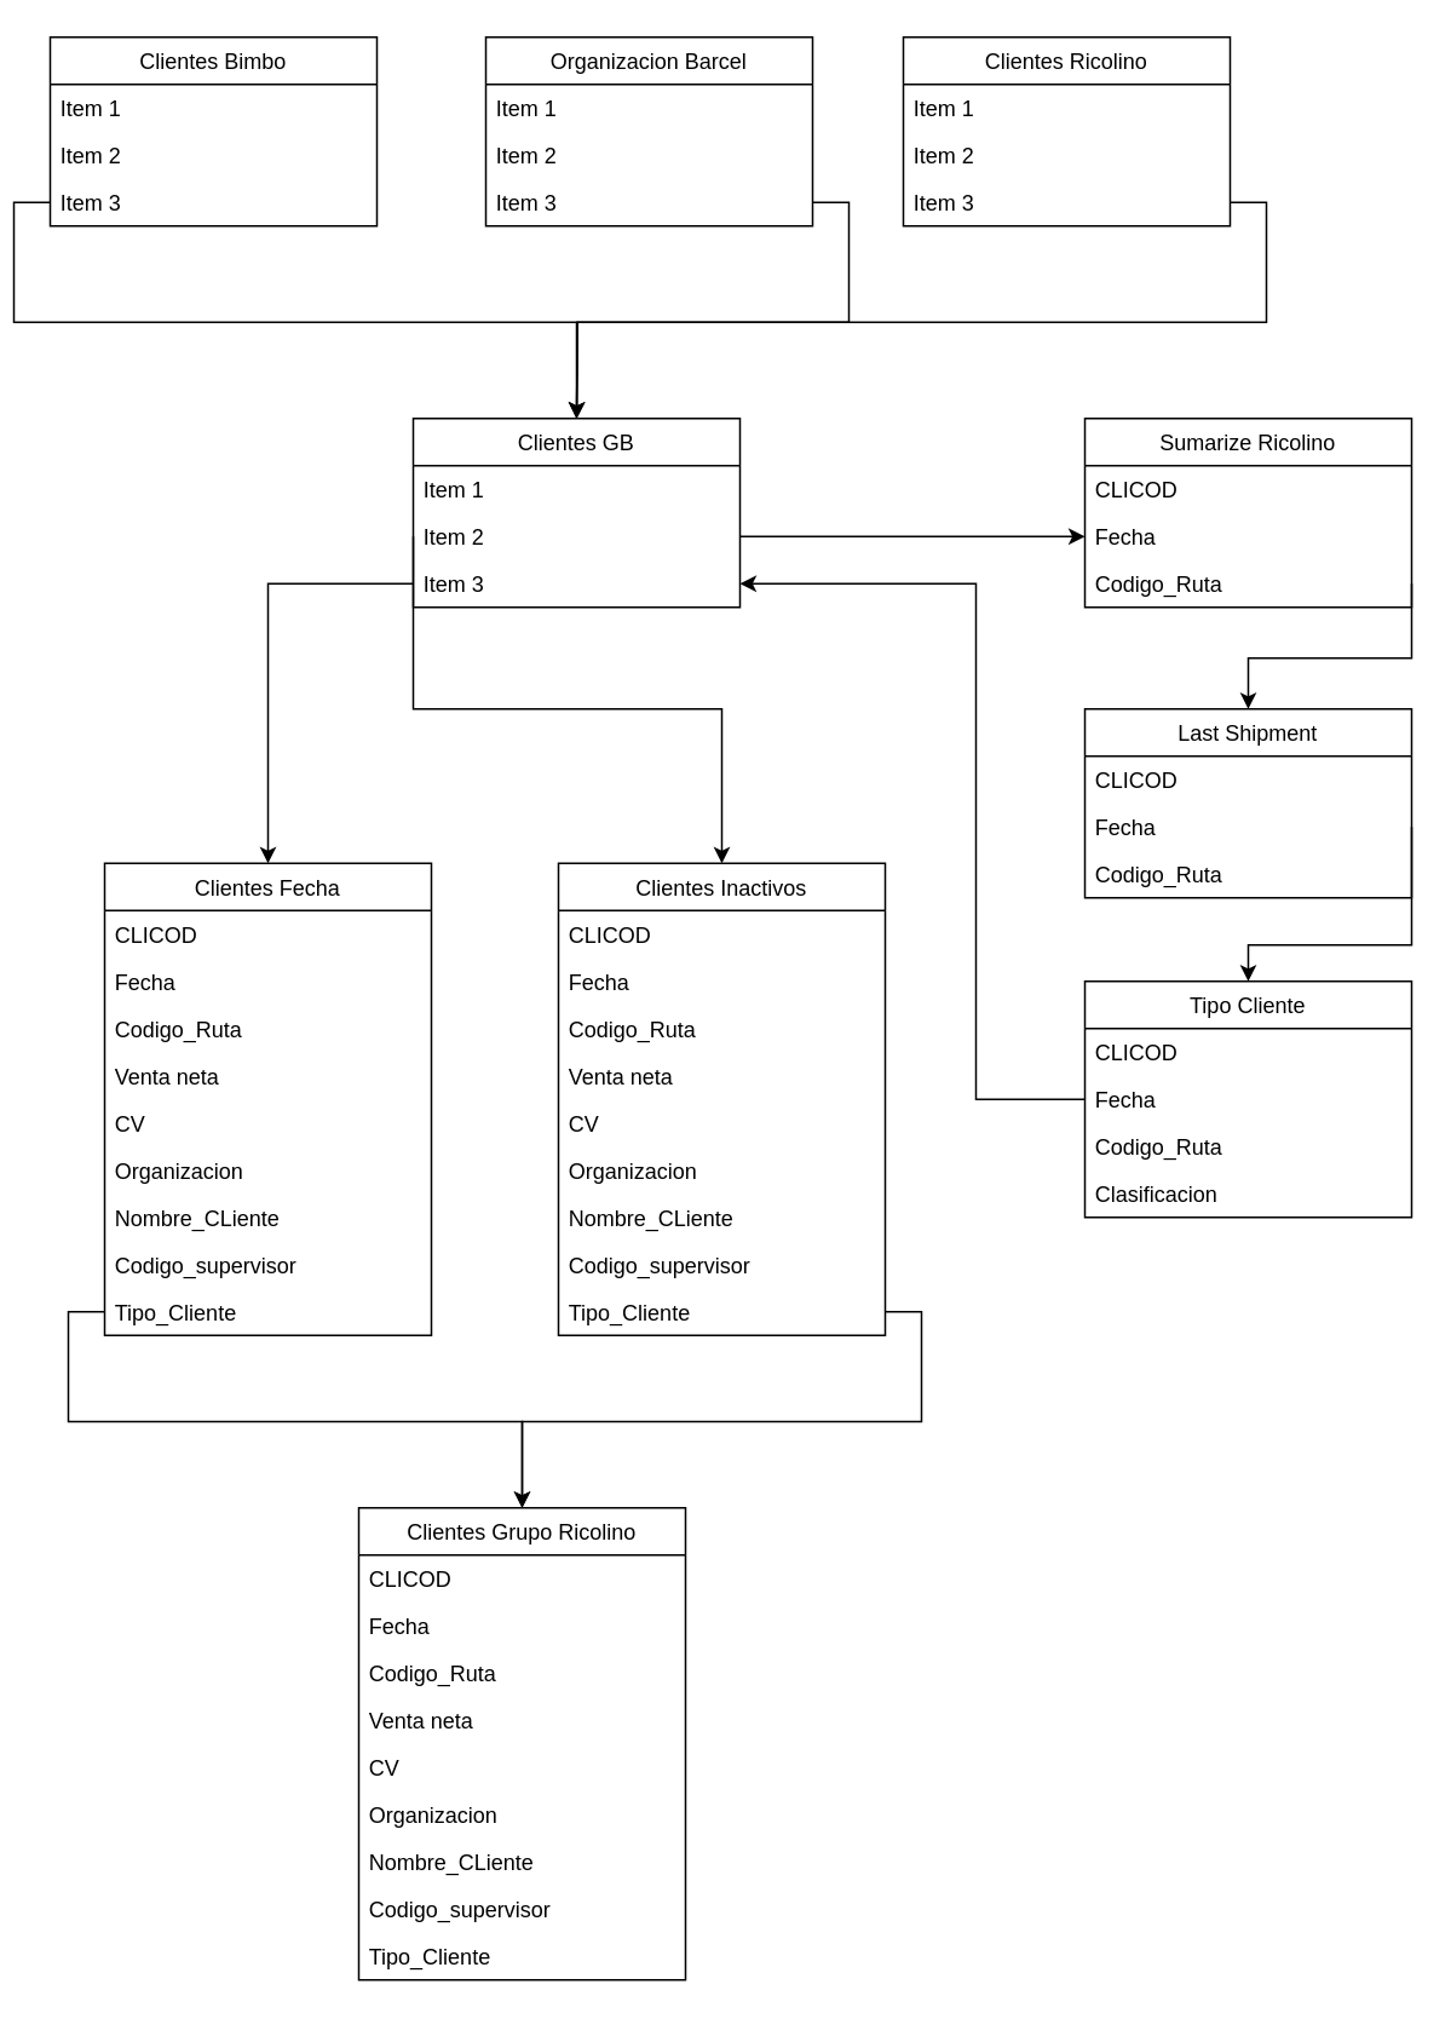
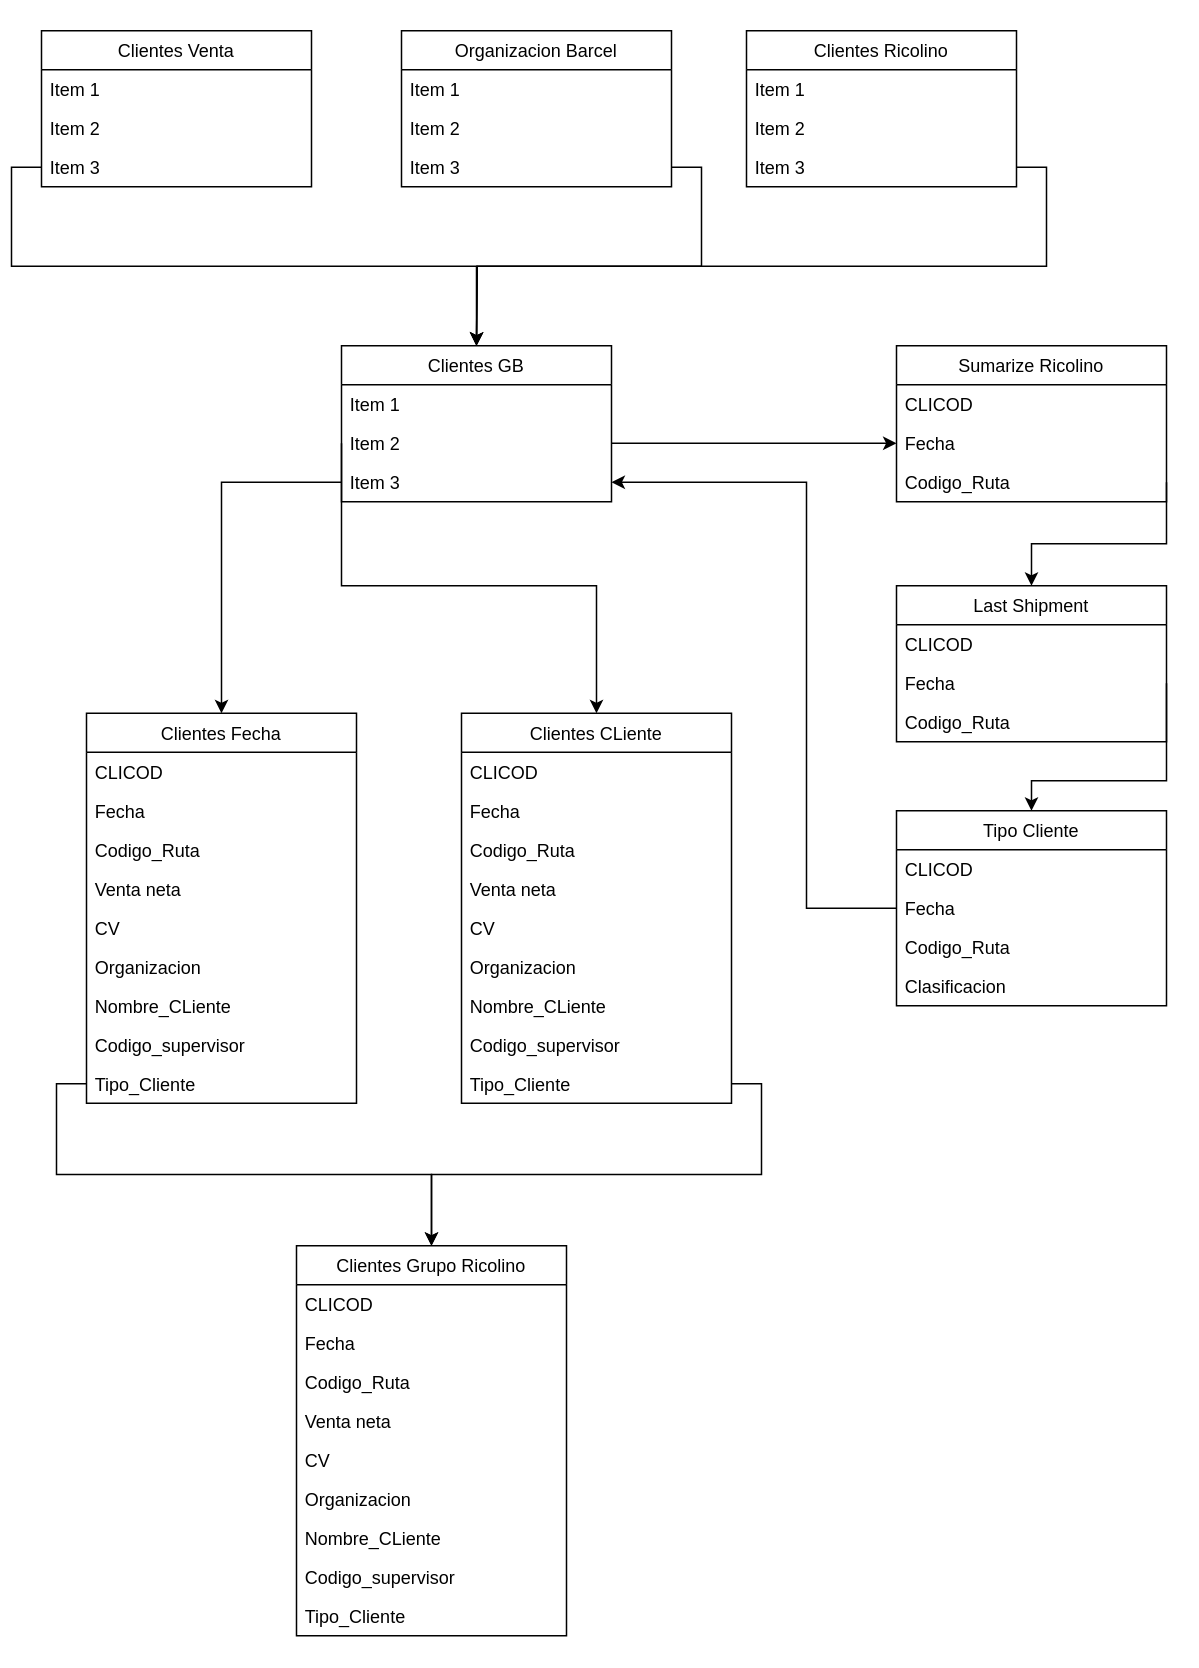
- <mxCell id="2" value="Clientes Bimbo" style="swimlane;fontStyle=0;childLayout=stackLayout;horizontal=1;startSize=26;fillColor=none;horizontalStack=0;resizeParent=1;resizeParentMax=0;resizeLast=0;collapsible=1;marginBottom=0;" vertex="1" parent="1"><mxGeometry x="20" y="20" width="180" height="104" as="geometry" /></mxCell>
+ <mxCell id="2" value="Clientes Venta" style="swimlane;fontStyle=0;childLayout=stackLayout;horizontal=1;startSize=26;fillColor=none;horizontalStack=0;resizeParent=1;resizeParentMax=0;resizeLast=0;collapsible=1;marginBottom=0;" vertex="1" parent="1"><mxGeometry x="20" y="20" width="180" height="104" as="geometry" /></mxCell>
- <mxCell id="41" value="Clientes Inactivos" style="swimlane;fontStyle=0;childLayout=stackLayout;horizontal=1;startSize=26;fillColor=none;horizontalStack=0;resizeParent=1;resizeParentMax=0;resizeLast=0;collapsible=1;marginBottom=0;" vertex="1" parent="1"><mxGeometry x="300" y="475" width="180" height="260" as="geometry" /></mxCell>
+ <mxCell id="41" value="Clientes CLiente" style="swimlane;fontStyle=0;childLayout=stackLayout;horizontal=1;startSize=26;fillColor=none;horizontalStack=0;resizeParent=1;resizeParentMax=0;resizeLast=0;collapsible=1;marginBottom=0;" vertex="1" parent="1"><mxGeometry x="300" y="475" width="180" height="260" as="geometry" /></mxCell>
